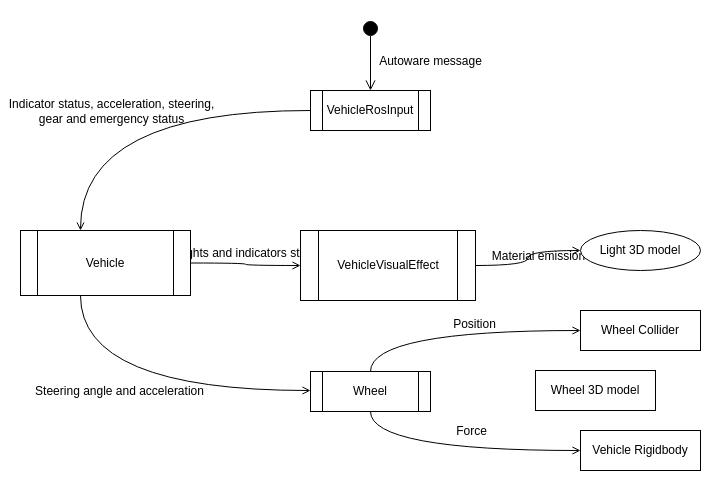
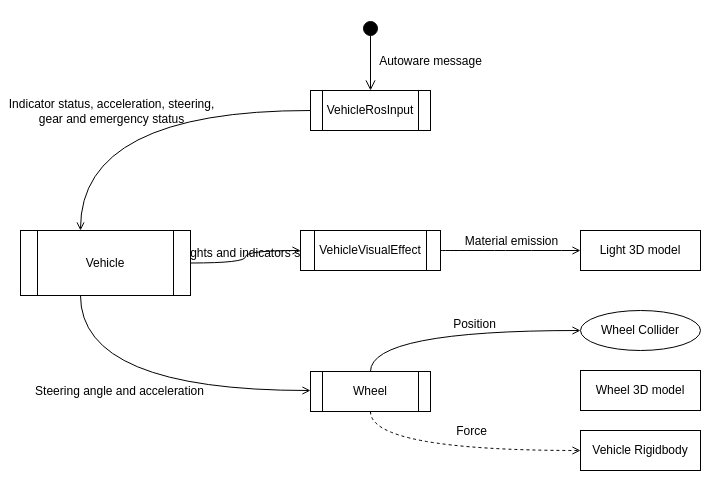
- <mxCell id="15" value="Light 3D model" style="ellipse;whiteSpace=wrap;strokeWidth=1;" parent="1" vertex="1"><mxGeometry x="580" y="230" width="120" height="40" as="geometry" /></mxCell>
+ <mxCell id="15" value="Light 3D model" style="whiteSpace=wrap;strokeWidth=1;" parent="1" vertex="1"><mxGeometry x="580" y="230" width="120" height="40" as="geometry" /></mxCell>
- <mxCell id="21" value="VehicleVisualEffect" style="shape=process;whiteSpace=wrap;html=1;backgroundOutline=1;" vertex="1" parent="1"><mxGeometry x="300" y="230" width="175" height="70" as="geometry" /></mxCell>
+ <mxCell id="21" value="VehicleVisualEffect" style="shape=process;whiteSpace=wrap;html=1;backgroundOutline=1;" vertex="1" parent="1"><mxGeometry x="300" y="230" width="140" height="40" as="geometry" /></mxCell>
- <mxCell id="17" value="Wheel Collider" style="whiteSpace=wrap;strokeWidth=1;" parent="1" vertex="1"><mxGeometry x="580" y="310" width="120" height="40" as="geometry" /></mxCell>
+ <mxCell id="17" value="Wheel Collider" style="ellipse;whiteSpace=wrap;strokeWidth=1;" parent="1" vertex="1"><mxGeometry x="580" y="310" width="120" height="40" as="geometry" /></mxCell>
- <mxCell id="16" value="Wheel 3D model" style="whiteSpace=wrap;strokeWidth=1;" parent="1" vertex="1"><mxGeometry x="535" y="370" width="120" height="40" as="geometry" /></mxCell>
+ <mxCell id="16" value="Wheel 3D model" style="whiteSpace=wrap;strokeWidth=1;" parent="1" vertex="1"><mxGeometry x="580" y="370" width="120" height="40" as="geometry" /></mxCell>
- <mxCell id="12" style="edgeStyle=orthogonalEdgeStyle;rounded=0;orthogonalLoop=1;jettySize=auto;html=1;curved=1;endArrow=open;endFill=0;" parent="1" source="22" target="18" edge="1"><mxGeometry relative="1" as="geometry"><Array as="points"><mxPoint x="370" y="450" /></Array><mxPoint x="370" y="414" as="sourcePoint" /></mxGeometry></mxCell>
+ <mxCell id="12" style="edgeStyle=orthogonalEdgeStyle;rounded=0;orthogonalLoop=1;jettySize=auto;html=1;curved=1;endArrow=open;endFill=0;dashed=1;" parent="1" source="22" target="18" edge="1"><mxGeometry relative="1" as="geometry"><Array as="points"><mxPoint x="370" y="450" /></Array><mxPoint x="370" y="414" as="sourcePoint" /></mxGeometry></mxCell>
